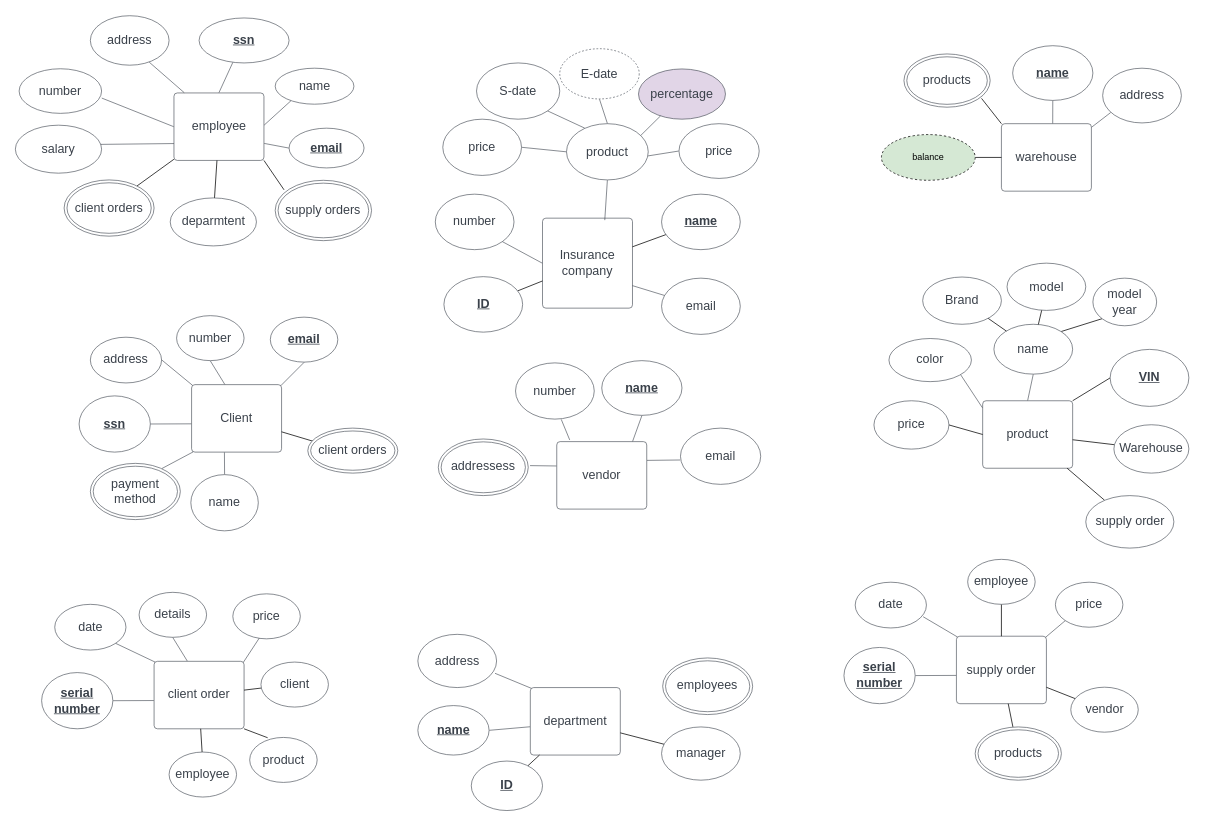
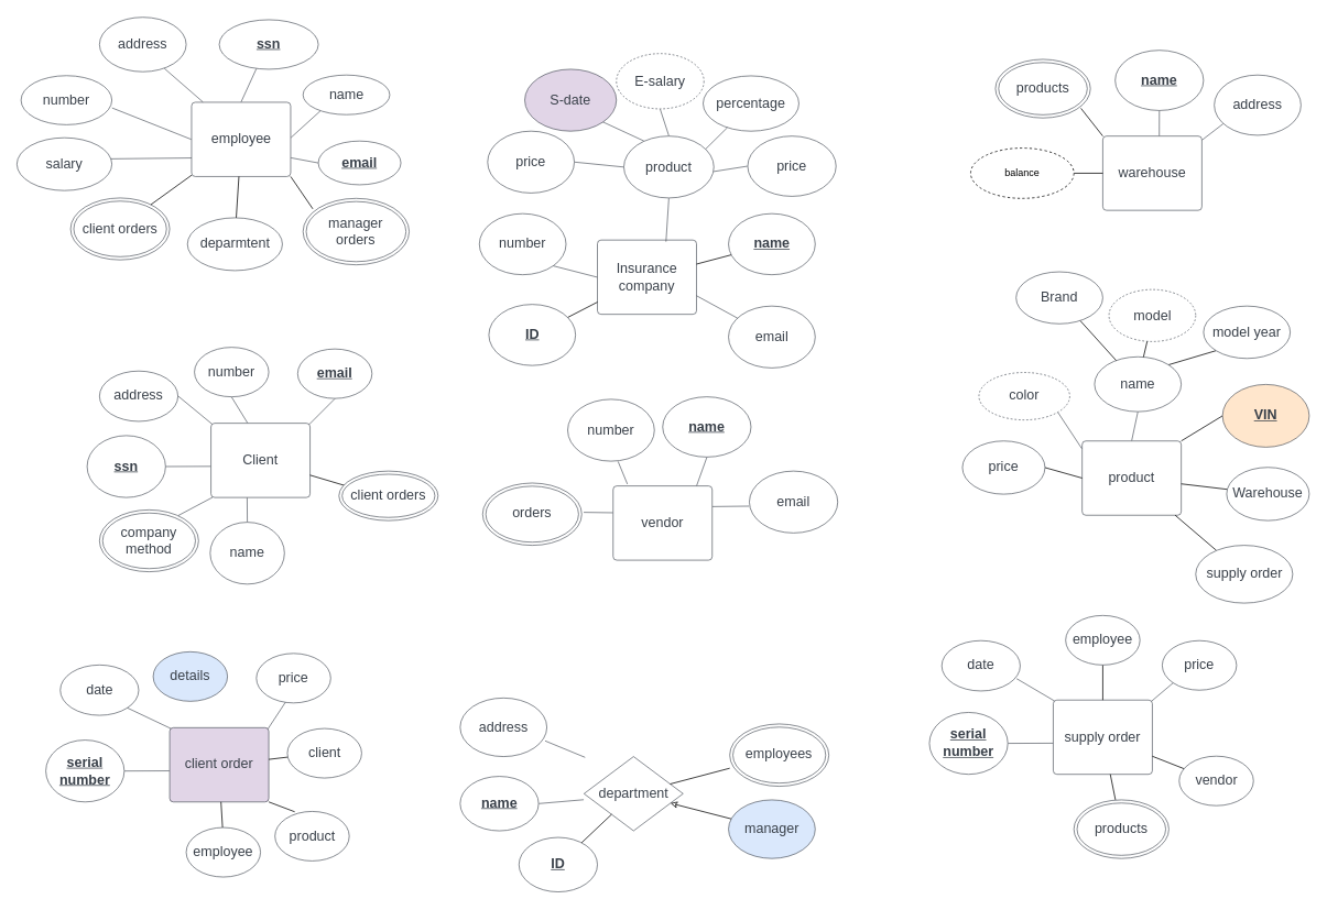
- <mxCell id="20" value="E-date" style="html=1;overflow=block;blockSpacing=1;whiteSpace=wrap;ellipse;fontSize=16.7;fontColor=#3a414a;spacing=3.8;strokeColor=#3a414a;strokeOpacity=100;rounded=1;absoluteArcSize=1;arcSize=9;strokeWidth=0.8;dashed=1;" parent="1" vertex="1"><mxGeometry x="746" y="64" width="106" height="67" as="geometry" /></mxCell>
+ <mxCell id="20" value="E-salary" style="html=1;overflow=block;blockSpacing=1;whiteSpace=wrap;ellipse;fontSize=16.7;fontColor=#3a414a;spacing=3.8;strokeColor=#3a414a;strokeOpacity=100;rounded=1;absoluteArcSize=1;arcSize=9;strokeWidth=0.8;dashed=1;" parent="1" vertex="1"><mxGeometry x="746" y="64" width="106" height="67" as="geometry" /></mxCell>
- <mxCell id="21" value="S-date" style="html=1;overflow=block;blockSpacing=1;whiteSpace=wrap;ellipse;fontSize=16.7;fontColor=#3a414a;spacing=3.8;strokeColor=#3a414a;strokeOpacity=100;rounded=1;absoluteArcSize=1;arcSize=9;strokeWidth=0.8;" parent="1" vertex="1"><mxGeometry x="635" y="83" width="111" height="75" as="geometry" /></mxCell>
+ <mxCell id="21" value="S-date" style="html=1;overflow=block;blockSpacing=1;whiteSpace=wrap;ellipse;fontSize=16.7;fontColor=#3a414a;spacing=3.8;strokeColor=#3a414a;strokeOpacity=100;rounded=1;absoluteArcSize=1;arcSize=9;strokeWidth=0.8;fillColor=#e1d5e7;" parent="1" vertex="1"><mxGeometry x="635" y="83" width="111" height="75" as="geometry" /></mxCell>
- <mxCell id="22" value="percentage" style="html=1;overflow=block;blockSpacing=1;whiteSpace=wrap;ellipse;fontSize=16.7;fontColor=#3a414a;spacing=3.8;strokeColor=#3a414a;strokeOpacity=100;rounded=1;absoluteArcSize=1;arcSize=9;strokeWidth=0.8;fillColor=#e1d5e7;" parent="1" vertex="1"><mxGeometry x="851" y="91" width="116" height="67" as="geometry" /></mxCell>
+ <mxCell id="22" value="percentage" style="html=1;overflow=block;blockSpacing=1;whiteSpace=wrap;ellipse;fontSize=16.7;fontColor=#3a414a;spacing=3.8;strokeColor=#3a414a;strokeOpacity=100;rounded=1;absoluteArcSize=1;arcSize=9;strokeWidth=0.8;" parent="1" vertex="1"><mxGeometry x="851" y="91" width="116" height="67" as="geometry" /></mxCell>
- <mxCell id="88" value="balance" style="ellipse;whiteSpace=wrap;html=1;align=center;dashed=1;fillColor=#d5e8d4;" parent="1" vertex="1"><mxGeometry x="1175" y="178.5" width="125" height="61" as="geometry" /></mxCell>
+ <mxCell id="88" value="balance" style="ellipse;whiteSpace=wrap;html=1;align=center;dashed=1;" parent="1" vertex="1"><mxGeometry x="1175" y="178.5" width="125" height="61" as="geometry" /></mxCell>
- <mxCell id="124" value="supply orders" style="html=1;overflow=block;blockSpacing=1;whiteSpace=wrap;shape=doubleEllipse;fontSize=16.7;fontColor=#3a414a;spacing=3.8;strokeColor=#3a414a;strokeOpacity=100;rounded=1;absoluteArcSize=1;arcSize=9;strokeWidth=0.8;" vertex="1" parent="1"><mxGeometry x="366.5" y="239.5" width="128.5" height="80.5" as="geometry" /></mxCell>
+ <mxCell id="124" value="manager orders" style="html=1;overflow=block;blockSpacing=1;whiteSpace=wrap;shape=doubleEllipse;fontSize=16.7;fontColor=#3a414a;spacing=3.8;strokeColor=#3a414a;strokeOpacity=100;rounded=1;absoluteArcSize=1;arcSize=9;strokeWidth=0.8;" vertex="1" parent="1"><mxGeometry x="366.5" y="239.5" width="128.5" height="80.5" as="geometry" /></mxCell>
- <mxCell id="15" value="Insurance company" style="html=1;overflow=block;blockSpacing=1;whiteSpace=wrap;fontSize=16.7;fontColor=#3a414a;spacing=9;strokeColor=#3a414a;strokeOpacity=100;rounded=1;absoluteArcSize=1;arcSize=9;strokeWidth=0.8;" parent="1" vertex="1"><mxGeometry x="723" y="290" width="120" height="120" as="geometry" /></mxCell>
+ <mxCell id="15" value="Insurance company" style="html=1;overflow=block;blockSpacing=1;whiteSpace=wrap;fontSize=16.7;fontColor=#3a414a;spacing=9;strokeColor=#3a414a;strokeOpacity=100;rounded=1;absoluteArcSize=1;arcSize=9;strokeWidth=0.8;" parent="1" vertex="1"><mxGeometry x="723" y="290" width="120" height="90" as="geometry" /></mxCell>
- <mxCell id="130" value="model" style="html=1;overflow=block;blockSpacing=1;whiteSpace=wrap;ellipse;fontSize=16.7;fontColor=#3a414a;spacing=3.8;strokeColor=#3a414a;strokeOpacity=100;rounded=1;absoluteArcSize=1;arcSize=9;strokeWidth=0.8;" vertex="1" parent="1"><mxGeometry x="1342.5" y="350" width="105" height="63" as="geometry" /></mxCell>
+ <mxCell id="130" value="model" style="html=1;overflow=block;blockSpacing=1;whiteSpace=wrap;ellipse;fontSize=16.7;fontColor=#3a414a;spacing=3.8;strokeColor=#3a414a;strokeOpacity=100;rounded=1;absoluteArcSize=1;arcSize=9;strokeWidth=0.8;dashed=1;" vertex="1" parent="1"><mxGeometry x="1342.5" y="350" width="105" height="63" as="geometry" /></mxCell>
- <mxCell id="92" value="Brand" style="html=1;overflow=block;blockSpacing=1;whiteSpace=wrap;ellipse;fontSize=16.7;fontColor=#3a414a;spacing=3.8;strokeColor=#3a414a;strokeOpacity=100;rounded=1;absoluteArcSize=1;arcSize=9;strokeWidth=0.8;" parent="1" vertex="1"><mxGeometry x="1230" y="368.5" width="105" height="63" as="geometry" /></mxCell>
+ <mxCell id="92" value="Brand" style="html=1;overflow=block;blockSpacing=1;whiteSpace=wrap;ellipse;fontSize=16.7;fontColor=#3a414a;spacing=3.8;strokeColor=#3a414a;strokeOpacity=100;rounded=1;absoluteArcSize=1;arcSize=9;strokeWidth=0.8;" parent="1" vertex="1"><mxGeometry x="1230" y="328.5" width="105" height="63" as="geometry" /></mxCell>
- <mxCell id="93" value="model year" style="html=1;overflow=block;blockSpacing=1;whiteSpace=wrap;ellipse;fontSize=16.7;fontColor=#3a414a;spacing=3.8;strokeColor=#3a414a;strokeOpacity=100;rounded=1;absoluteArcSize=1;arcSize=9;strokeWidth=0.8;" parent="1" vertex="1"><mxGeometry x="1457" y="370" width="85" height="63.5" as="geometry" /></mxCell>
+ <mxCell id="93" value="model year" style="html=1;overflow=block;blockSpacing=1;whiteSpace=wrap;ellipse;fontSize=16.7;fontColor=#3a414a;spacing=3.8;strokeColor=#3a414a;strokeOpacity=100;rounded=1;absoluteArcSize=1;arcSize=9;strokeWidth=0.8;" parent="1" vertex="1"><mxGeometry x="1457" y="370" width="105" height="63.5" as="geometry" /></mxCell>
- <mxCell id="48" value="color" style="html=1;overflow=block;blockSpacing=1;whiteSpace=wrap;ellipse;fontSize=16.7;fontColor=#3a414a;spacing=3.8;strokeColor=#3a414a;strokeOpacity=100;rounded=1;absoluteArcSize=1;arcSize=9;strokeWidth=0.8;" parent="1" vertex="1"><mxGeometry x="1185" y="450.5" width="110" height="57.5" as="geometry" /></mxCell>
+ <mxCell id="48" value="color" style="html=1;overflow=block;blockSpacing=1;whiteSpace=wrap;ellipse;fontSize=16.7;fontColor=#3a414a;spacing=3.8;strokeColor=#3a414a;strokeOpacity=100;rounded=1;absoluteArcSize=1;arcSize=9;strokeWidth=0.8;dashed=1;" parent="1" vertex="1"><mxGeometry x="1185" y="450.5" width="110" height="57.5" as="geometry" /></mxCell>
- <mxCell id="95" value="&lt;u&gt;&lt;b&gt;VIN&lt;/b&gt;&lt;/u&gt;" style="html=1;overflow=block;blockSpacing=1;whiteSpace=wrap;ellipse;fontSize=16.7;fontColor=#3a414a;spacing=3.8;strokeColor=#3a414a;strokeOpacity=100;rounded=1;absoluteArcSize=1;arcSize=9;strokeWidth=0.8;" parent="1" vertex="1"><mxGeometry x="1480" y="465" width="105" height="76" as="geometry" /></mxCell>
+ <mxCell id="95" value="&lt;u&gt;&lt;b&gt;VIN&lt;/b&gt;&lt;/u&gt;" style="html=1;overflow=block;blockSpacing=1;whiteSpace=wrap;ellipse;fontSize=16.7;fontColor=#3a414a;spacing=3.8;strokeColor=#3a414a;strokeOpacity=100;rounded=1;absoluteArcSize=1;arcSize=9;strokeWidth=0.8;fillColor=#ffe6cc;" parent="1" vertex="1"><mxGeometry x="1480" y="465" width="105" height="76" as="geometry" /></mxCell>
- <mxCell id="36" value="addressess" style="html=1;overflow=block;blockSpacing=1;whiteSpace=wrap;shape=doubleEllipse;fontSize=16.7;fontColor=#3a414a;spacing=3.8;strokeColor=#3a414a;strokeOpacity=100;rounded=1;absoluteArcSize=1;arcSize=9;strokeWidth=0.8;" parent="1" vertex="1"><mxGeometry x="584" y="584.5" width="120" height="75.5" as="geometry" /></mxCell>
+ <mxCell id="36" value="orders" style="html=1;overflow=block;blockSpacing=1;whiteSpace=wrap;shape=doubleEllipse;fontSize=16.7;fontColor=#3a414a;spacing=3.8;strokeColor=#3a414a;strokeOpacity=100;rounded=1;absoluteArcSize=1;arcSize=9;strokeWidth=0.8;" parent="1" vertex="1"><mxGeometry x="584" y="584.5" width="120" height="75.5" as="geometry" /></mxCell>
- <mxCell id="3" value="payment method" style="html=1;overflow=block;blockSpacing=1;whiteSpace=wrap;shape=doubleEllipse;fontSize=16.7;fontColor=#3a414a;spacing=3.8;strokeColor=#3a414a;strokeOpacity=100;rounded=1;absoluteArcSize=1;arcSize=9;strokeWidth=0.8;" parent="1" vertex="1"><mxGeometry x="120" y="617" width="120" height="75" as="geometry" /></mxCell>
+ <mxCell id="3" value="company method" style="html=1;overflow=block;blockSpacing=1;whiteSpace=wrap;shape=doubleEllipse;fontSize=16.7;fontColor=#3a414a;spacing=3.8;strokeColor=#3a414a;strokeOpacity=100;rounded=1;absoluteArcSize=1;arcSize=9;strokeWidth=0.8;" parent="1" vertex="1"><mxGeometry x="120" y="617" width="120" height="75" as="geometry" /></mxCell>
- <mxCell id="62" value="details" style="html=1;overflow=block;blockSpacing=1;whiteSpace=wrap;ellipse;fontSize=16.7;fontColor=#3a414a;spacing=3.8;strokeColor=#3a414a;strokeOpacity=100;rounded=1;absoluteArcSize=1;arcSize=9;strokeWidth=0.8;" parent="1" vertex="1"><mxGeometry x="185" y="789" width="90" height="60" as="geometry" /></mxCell>
+ <mxCell id="62" value="details" style="html=1;overflow=block;blockSpacing=1;whiteSpace=wrap;ellipse;fontSize=16.7;fontColor=#3a414a;spacing=3.8;strokeColor=#3a414a;strokeOpacity=100;rounded=1;absoluteArcSize=1;arcSize=9;strokeWidth=0.8;fillColor=#dae8fc;" parent="1" vertex="1"><mxGeometry x="185" y="789" width="90" height="60" as="geometry" /></mxCell>
- <mxCell id="66" value="" style="html=1;jettySize=18;whiteSpace=wrap;fontSize=13;strokeColor=#3a414a;strokeOpacity=100;strokeWidth=0.8;rounded=0;startArrow=none;endArrow=none;exitX=0.5;exitY=1.006;exitPerimeter=0;entryX=0.369;entryY=-0.004;entryPerimeter=0;" parent="1" source="62" target="59" edge="1"><mxGeometry width="100" height="100" relative="1" as="geometry"><Array as="points" /></mxGeometry></mxCell>
- <mxCell id="59" value="client order" style="html=1;overflow=block;blockSpacing=1;whiteSpace=wrap;fontSize=16.7;fontColor=#3a414a;spacing=9;strokeColor=#3a414a;strokeOpacity=100;rounded=1;absoluteArcSize=1;arcSize=9;strokeWidth=0.8;" parent="1" vertex="1"><mxGeometry x="205" y="881" width="120" height="90" as="geometry" /></mxCell>
+ <mxCell id="59" value="client order" style="html=1;overflow=block;blockSpacing=1;whiteSpace=wrap;fontSize=16.7;fontColor=#3a414a;spacing=9;strokeColor=#3a414a;strokeOpacity=100;rounded=1;absoluteArcSize=1;arcSize=9;strokeWidth=0.8;fillColor=#e1d5e7;" parent="1" vertex="1"><mxGeometry x="205" y="881" width="120" height="90" as="geometry" /></mxCell>
+ <mxCell id="107" value="" style="edgeStyle=none;rounded=0;orthogonalLoop=1;jettySize=auto;html=1;endArrow=none;endFill=0;strokeColor=default;" parent="1" source="108" target="68" edge="1"><mxGeometry relative="1" as="geometry" /></mxCell>
- <mxCell id="68" value="department" style="html=1;overflow=block;blockSpacing=1;whiteSpace=wrap;fontSize=16.7;fontColor=#3a414a;spacing=9;strokeColor=#3a414a;strokeOpacity=100;rounded=1;absoluteArcSize=1;arcSize=9;strokeWidth=0.8;" parent="1" vertex="1"><mxGeometry x="706.75" y="916" width="120" height="90" as="geometry" /></mxCell>
+ <mxCell id="68" value="department" style="rhombus;html=1;overflow=block;blockSpacing=1;whiteSpace=wrap;fontSize=16.7;fontColor=#3a414a;spacing=9;strokeColor=#3a414a;strokeOpacity=100;absoluteArcSize=1;arcSize=9;strokeWidth=0.8;" parent="1" vertex="1"><mxGeometry x="706.75" y="916" width="120" height="90" as="geometry" /></mxCell>
- <mxCell id="109" value="" style="edgeStyle=none;rounded=0;orthogonalLoop=1;jettySize=auto;html=1;endArrow=none;endFill=0;strokeColor=default;" parent="1" source="110" target="68" edge="1"><mxGeometry relative="1" as="geometry" /></mxCell>
+ <mxCell id="109" value="" style="edgeStyle=none;rounded=0;orthogonalLoop=1;jettySize=auto;html=1;endArrow=classic;endFill=0;strokeColor=default;" parent="1" source="110" target="68" edge="1"><mxGeometry relative="1" as="geometry" /></mxCell>
- <mxCell id="110" value="manager" style="html=1;overflow=block;blockSpacing=1;whiteSpace=wrap;ellipse;fontSize=16.7;fontColor=#3a414a;spacing=3.8;strokeColor=#3a414a;strokeOpacity=100;rounded=1;absoluteArcSize=1;arcSize=9;strokeWidth=0.8;" parent="1" vertex="1"><mxGeometry x="881.75" y="968.5" width="105" height="71" as="geometry" /></mxCell>
+ <mxCell id="110" value="manager" style="html=1;overflow=block;blockSpacing=1;whiteSpace=wrap;ellipse;fontSize=16.7;fontColor=#3a414a;spacing=3.8;strokeColor=#3a414a;strokeOpacity=100;rounded=1;absoluteArcSize=1;arcSize=9;strokeWidth=0.8;fillColor=#dae8fc;" parent="1" vertex="1"><mxGeometry x="881.75" y="968.5" width="105" height="71" as="geometry" /></mxCell>
